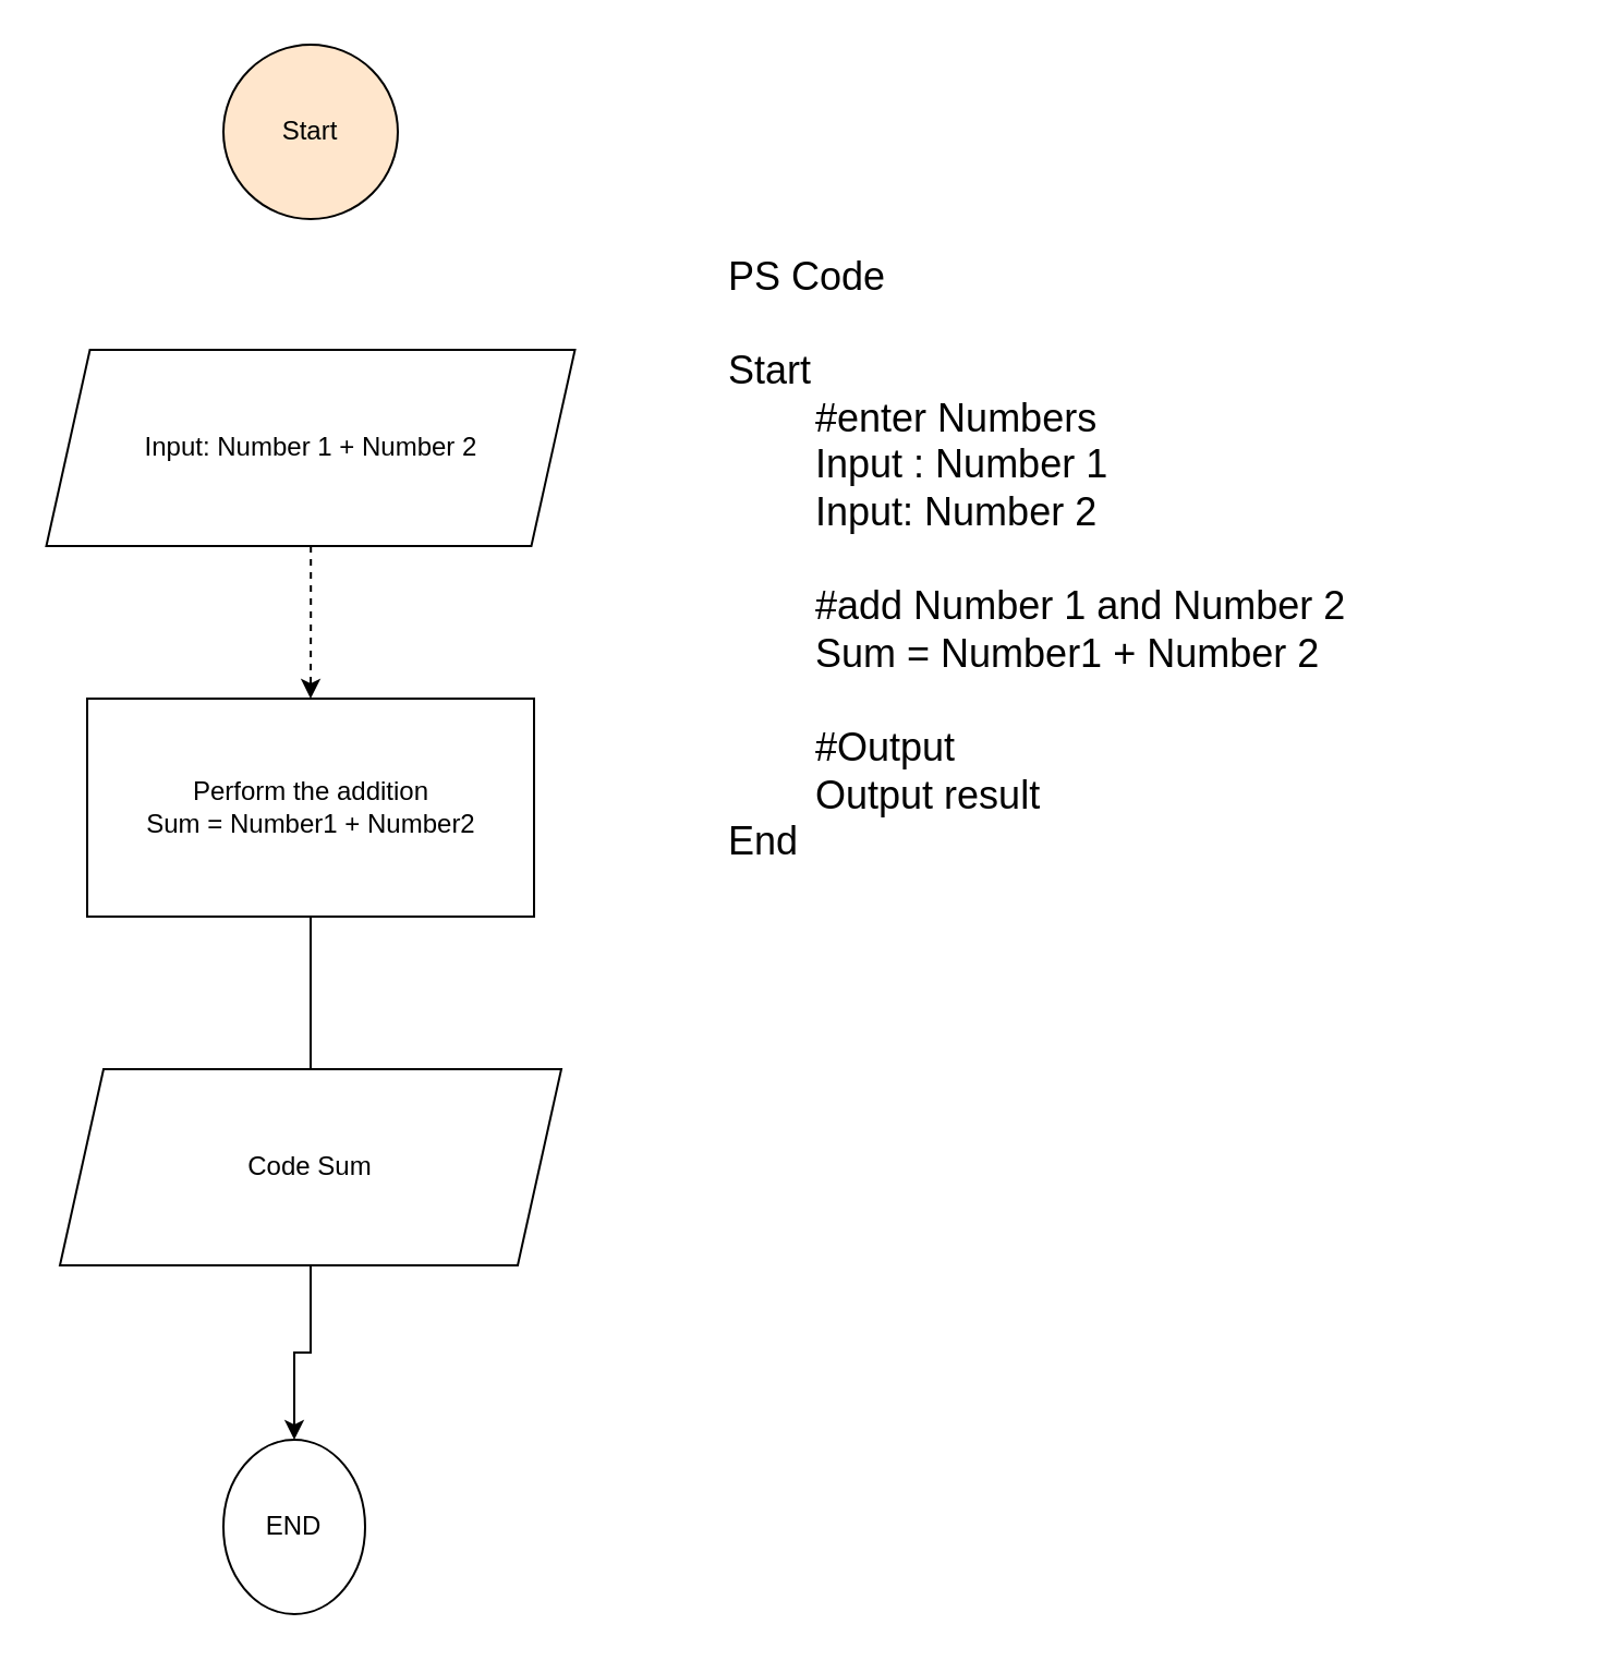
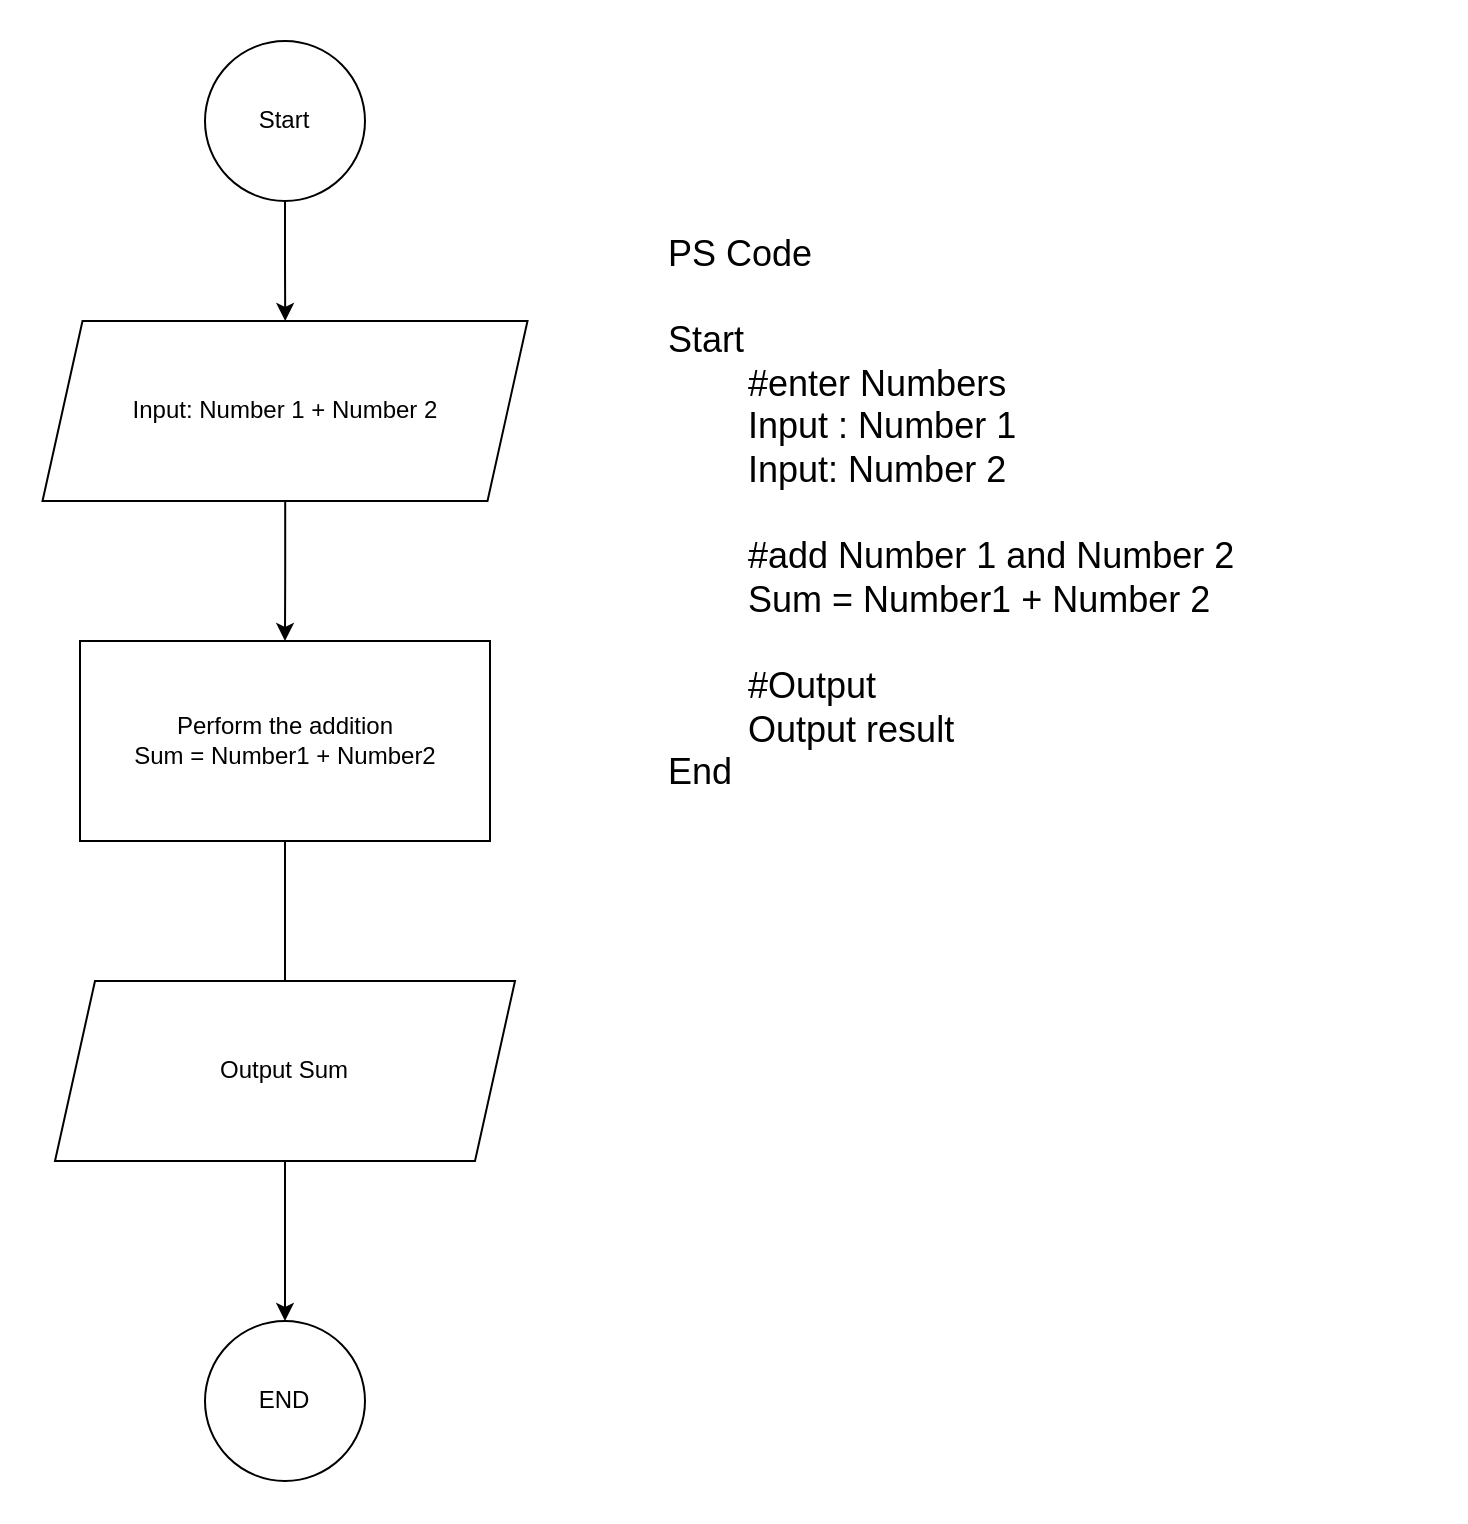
- <mxCell id="3" value="Start" style="ellipse;whiteSpace=wrap;html=1;aspect=fixed;fillColor=#ffe6cc;" vertex="1" parent="1"><mxGeometry x="102" y="20" width="80" height="80" as="geometry" /></mxCell>
+ <mxCell id="3" value="Start" style="ellipse;whiteSpace=wrap;html=1;aspect=fixed;" vertex="1" parent="1"><mxGeometry x="102" y="20" width="80" height="80" as="geometry" /></mxCell>
+ <mxCell id="2" value="" style="edgeStyle=orthogonalEdgeStyle;rounded=0;orthogonalLoop=1;jettySize=auto;html=1;" edge="1" parent="1" source="3" target="5"><mxGeometry relative="1" as="geometry" /></mxCell>
- <mxCell id="4" value="" style="edgeStyle=orthogonalEdgeStyle;rounded=0;orthogonalLoop=1;jettySize=auto;html=1;dashed=1;" edge="1" parent="1" source="5" target="7"><mxGeometry relative="1" as="geometry" /></mxCell>
+ <mxCell id="4" value="" style="edgeStyle=orthogonalEdgeStyle;rounded=0;orthogonalLoop=1;jettySize=auto;html=1;" edge="1" parent="1" source="5" target="7"><mxGeometry relative="1" as="geometry" /></mxCell>
- <mxCell id="9" value="Code Sum" style="shape=parallelogram;perimeter=parallelogramPerimeter;whiteSpace=wrap;html=1;fixedSize=1;" vertex="1" parent="1"><mxGeometry x="27" y="490" width="230" height="90" as="geometry" /></mxCell>
+ <mxCell id="9" value="Output Sum" style="shape=parallelogram;perimeter=parallelogramPerimeter;whiteSpace=wrap;html=1;fixedSize=1;" vertex="1" parent="1"><mxGeometry x="27" y="490" width="230" height="90" as="geometry" /></mxCell>
- <mxCell id="10" value="END" style="ellipse;whiteSpace=wrap;html=1;aspect=fixed;" vertex="1" parent="1"><mxGeometry x="102" y="660" width="65" height="80" as="geometry" /></mxCell>
+ <mxCell id="10" value="END" style="ellipse;whiteSpace=wrap;html=1;aspect=fixed;" vertex="1" parent="1"><mxGeometry x="102" y="660" width="80" height="80" as="geometry" /></mxCell>
